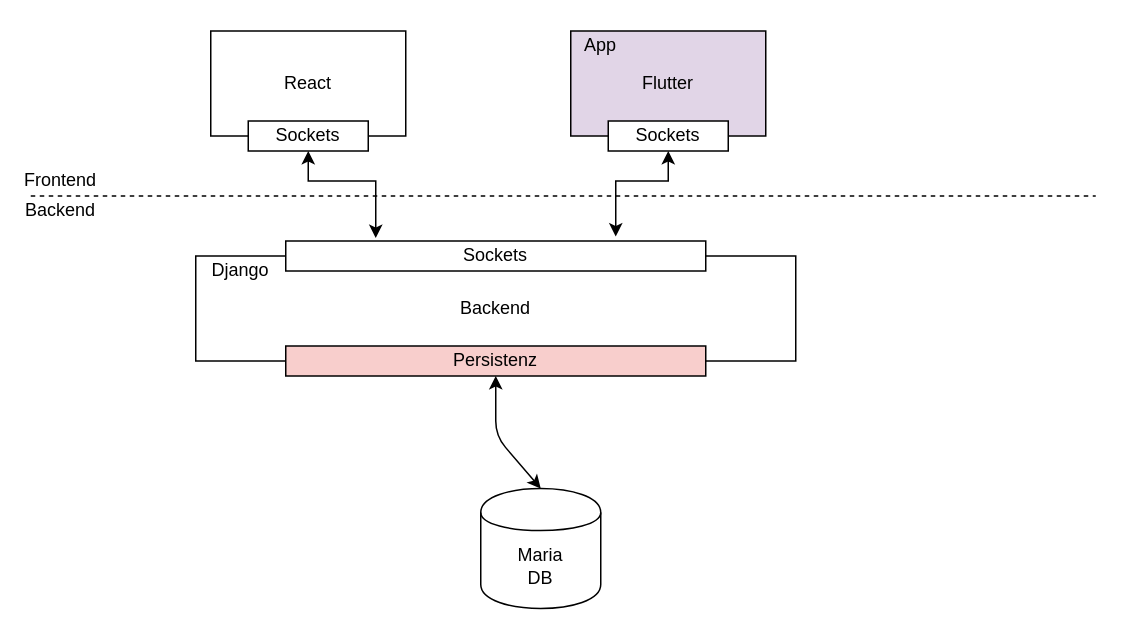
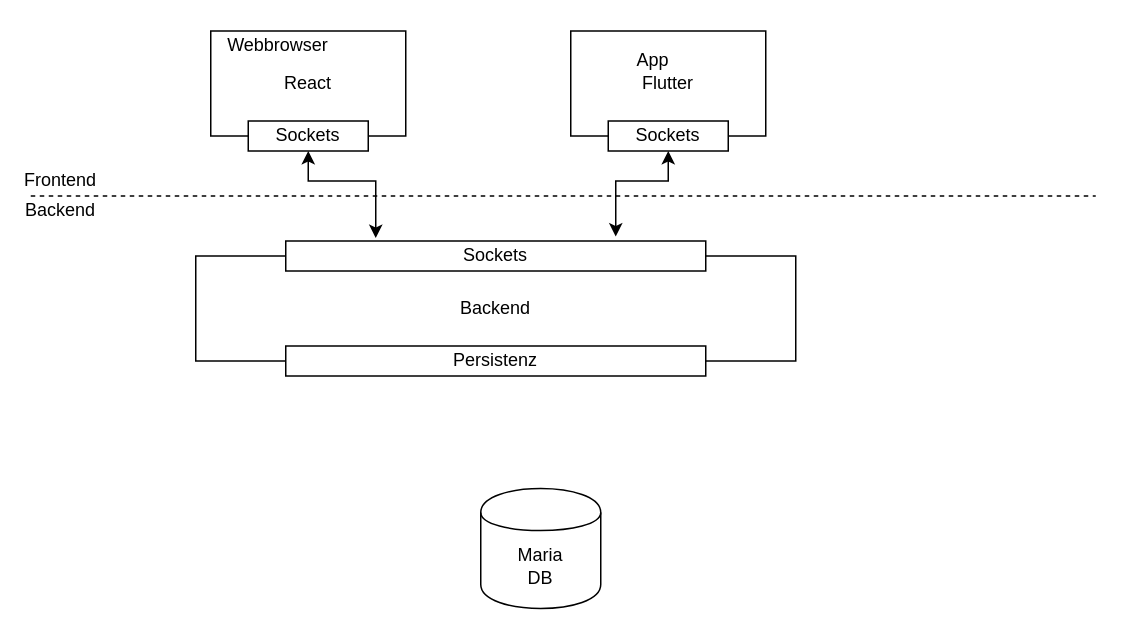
+ <mxCell id="13" value="&lt;div&gt;Webbrowser&lt;/div&gt;" style="text;html=1;strokeColor=none;fillColor=none;align=center;verticalAlign=middle;whiteSpace=wrap;rounded=0;" vertex="1" parent="1"><mxGeometry x="165" y="20" width="40" height="20" as="geometry" /></mxCell>
- <mxCell id="14" value="App" style="text;html=1;strokeColor=none;fillColor=none;align=center;verticalAlign=middle;whiteSpace=wrap;rounded=0;" vertex="1" parent="1"><mxGeometry x="380" y="20" width="40" height="20" as="geometry" /></mxCell>
+ <mxCell id="14" value="App" style="text;html=1;strokeColor=none;fillColor=none;align=center;verticalAlign=middle;whiteSpace=wrap;rounded=0;" vertex="1" parent="1"><mxGeometry x="415" y="30" width="40" height="20" as="geometry" /></mxCell>
- <mxCell id="3" value="&lt;div&gt;Flutter&lt;/div&gt;" style="rounded=0;whiteSpace=wrap;html=1;fillColor=#e1d5e7;" vertex="1" parent="1"><mxGeometry x="380" y="20" width="130" height="70" as="geometry" /></mxCell>
+ <mxCell id="3" value="&lt;div&gt;Flutter&lt;/div&gt;" style="rounded=0;whiteSpace=wrap;html=1;" vertex="1" parent="1"><mxGeometry x="380" y="20" width="130" height="70" as="geometry" /></mxCell>
- <mxCell id="15" value="Django" style="text;html=1;strokeColor=none;fillColor=none;align=center;verticalAlign=middle;whiteSpace=wrap;rounded=0;" vertex="1" parent="1"><mxGeometry x="140" y="170" width="40" height="20" as="geometry" /></mxCell>
- <mxCell id="16" value="Persistenz" style="rounded=0;whiteSpace=wrap;html=1;fillColor=#f8cecc;" vertex="1" parent="1"><mxGeometry x="190" y="230" width="280" height="20" as="geometry" /></mxCell>
+ <mxCell id="16" value="Persistenz" style="rounded=0;whiteSpace=wrap;html=1;" vertex="1" parent="1"><mxGeometry x="190" y="230" width="280" height="20" as="geometry" /></mxCell>
- <mxCell id="17" value="" style="endArrow=classic;startArrow=classic;html=1;entryX=0.5;entryY=1;entryDx=0;entryDy=0;exitX=0.5;exitY=0;exitDx=0;exitDy=0;" edge="1" parent="1" source="18" target="16"><mxGeometry width="50" height="50" relative="1" as="geometry"><mxPoint x="330" y="310" as="sourcePoint" /><mxPoint x="60" y="270" as="targetPoint" /><Array as="points"><mxPoint x="330" y="290" /></Array></mxGeometry></mxCell>
